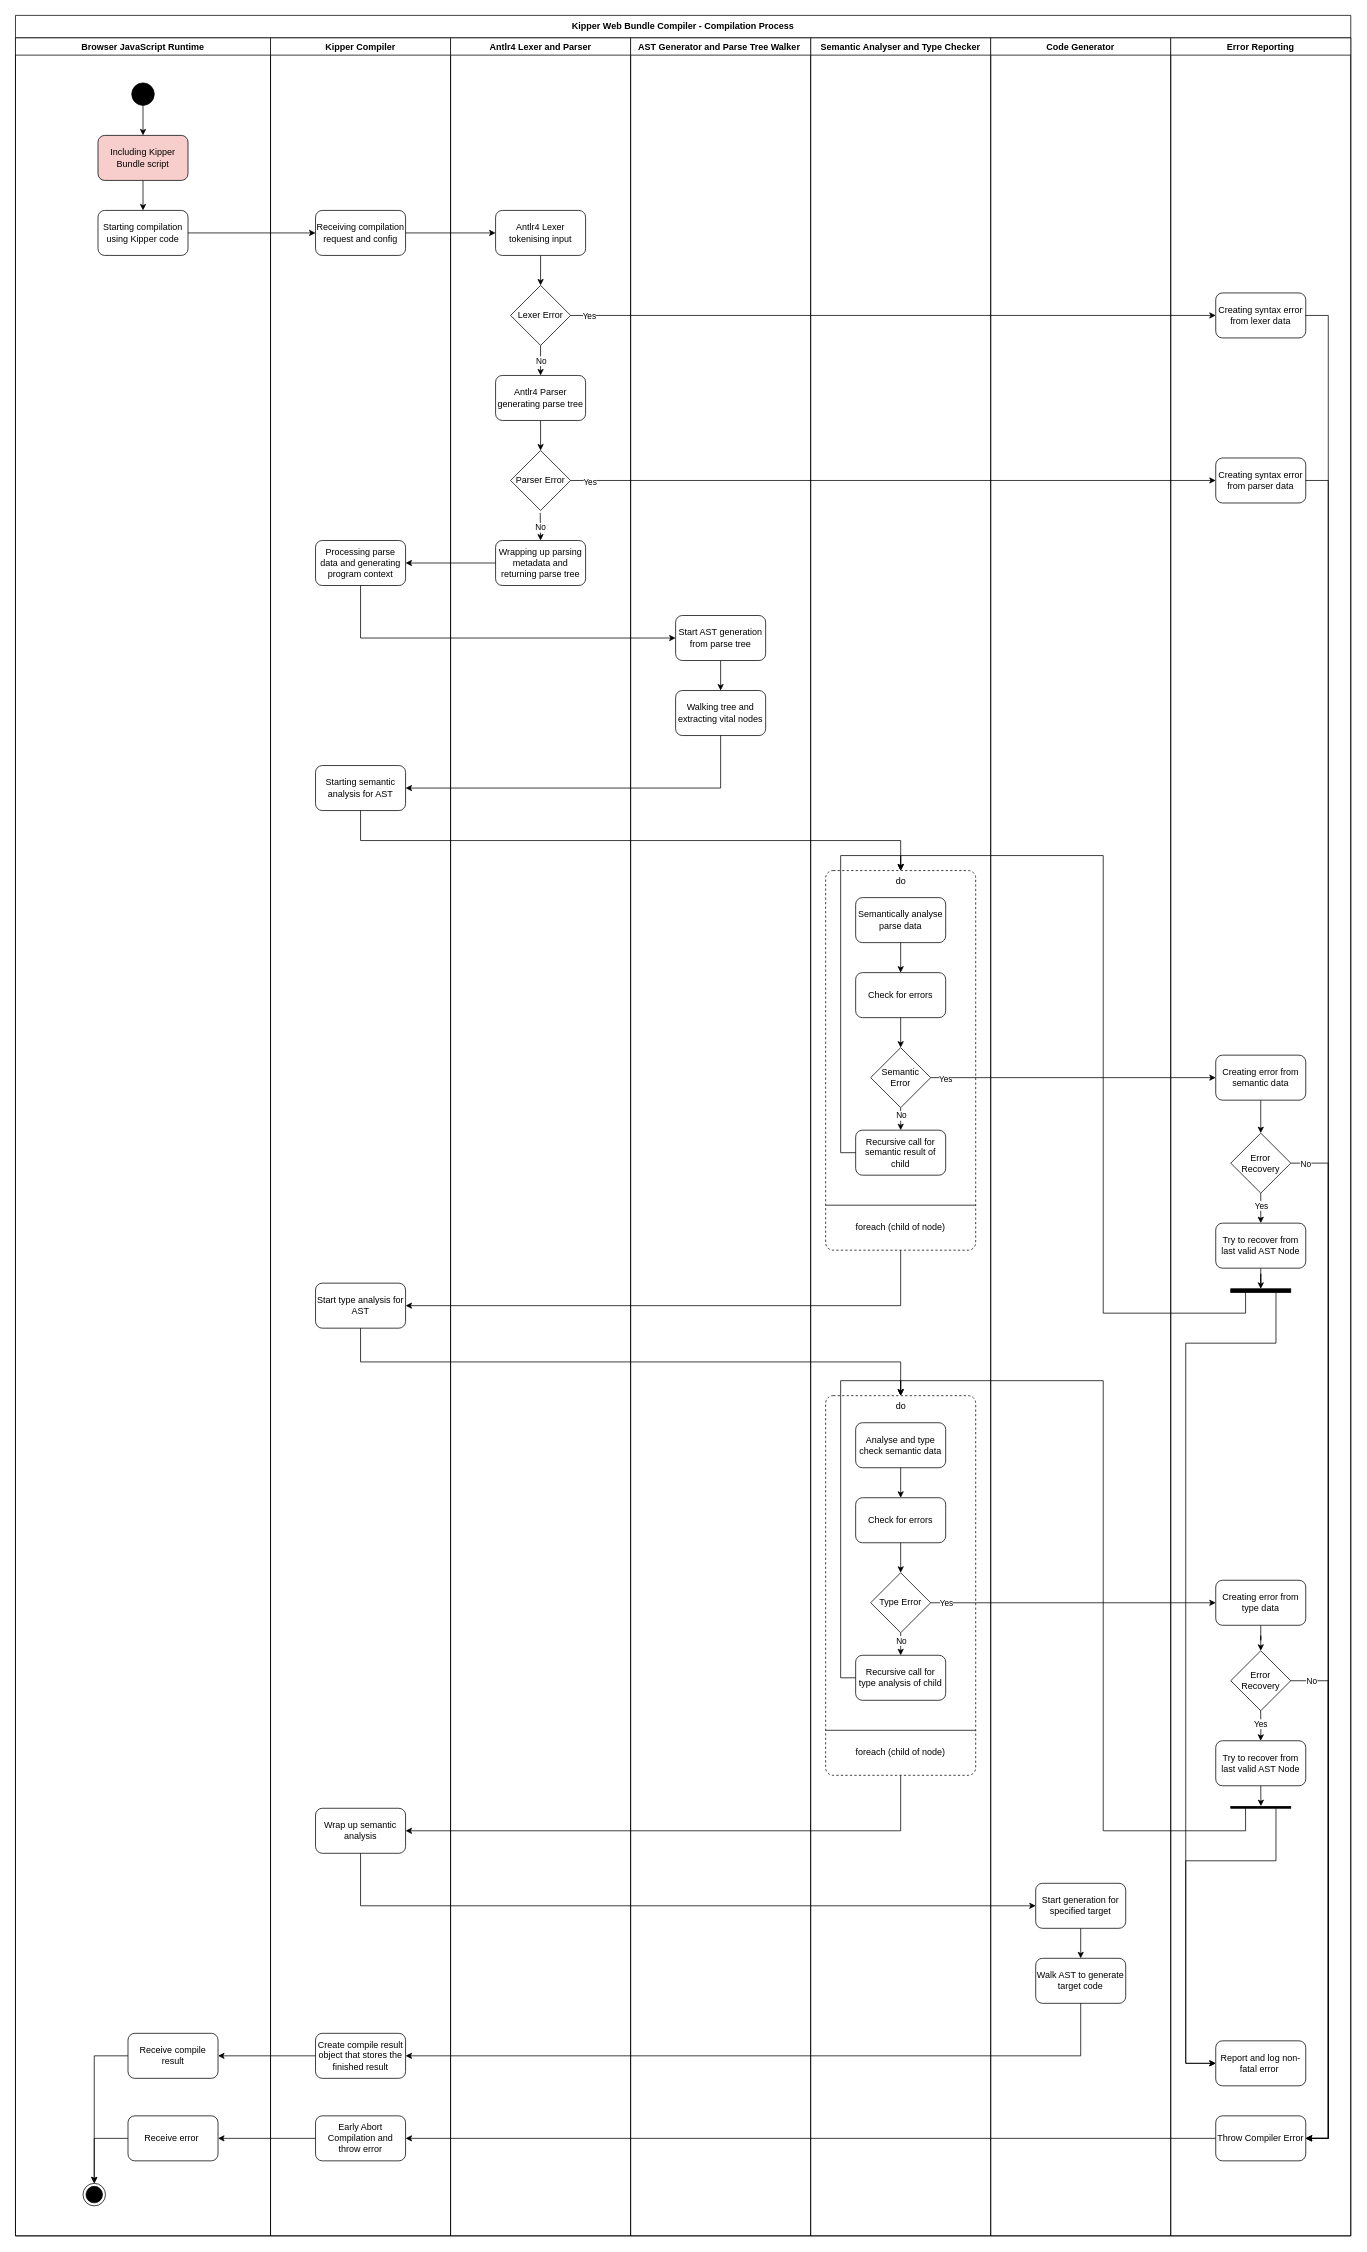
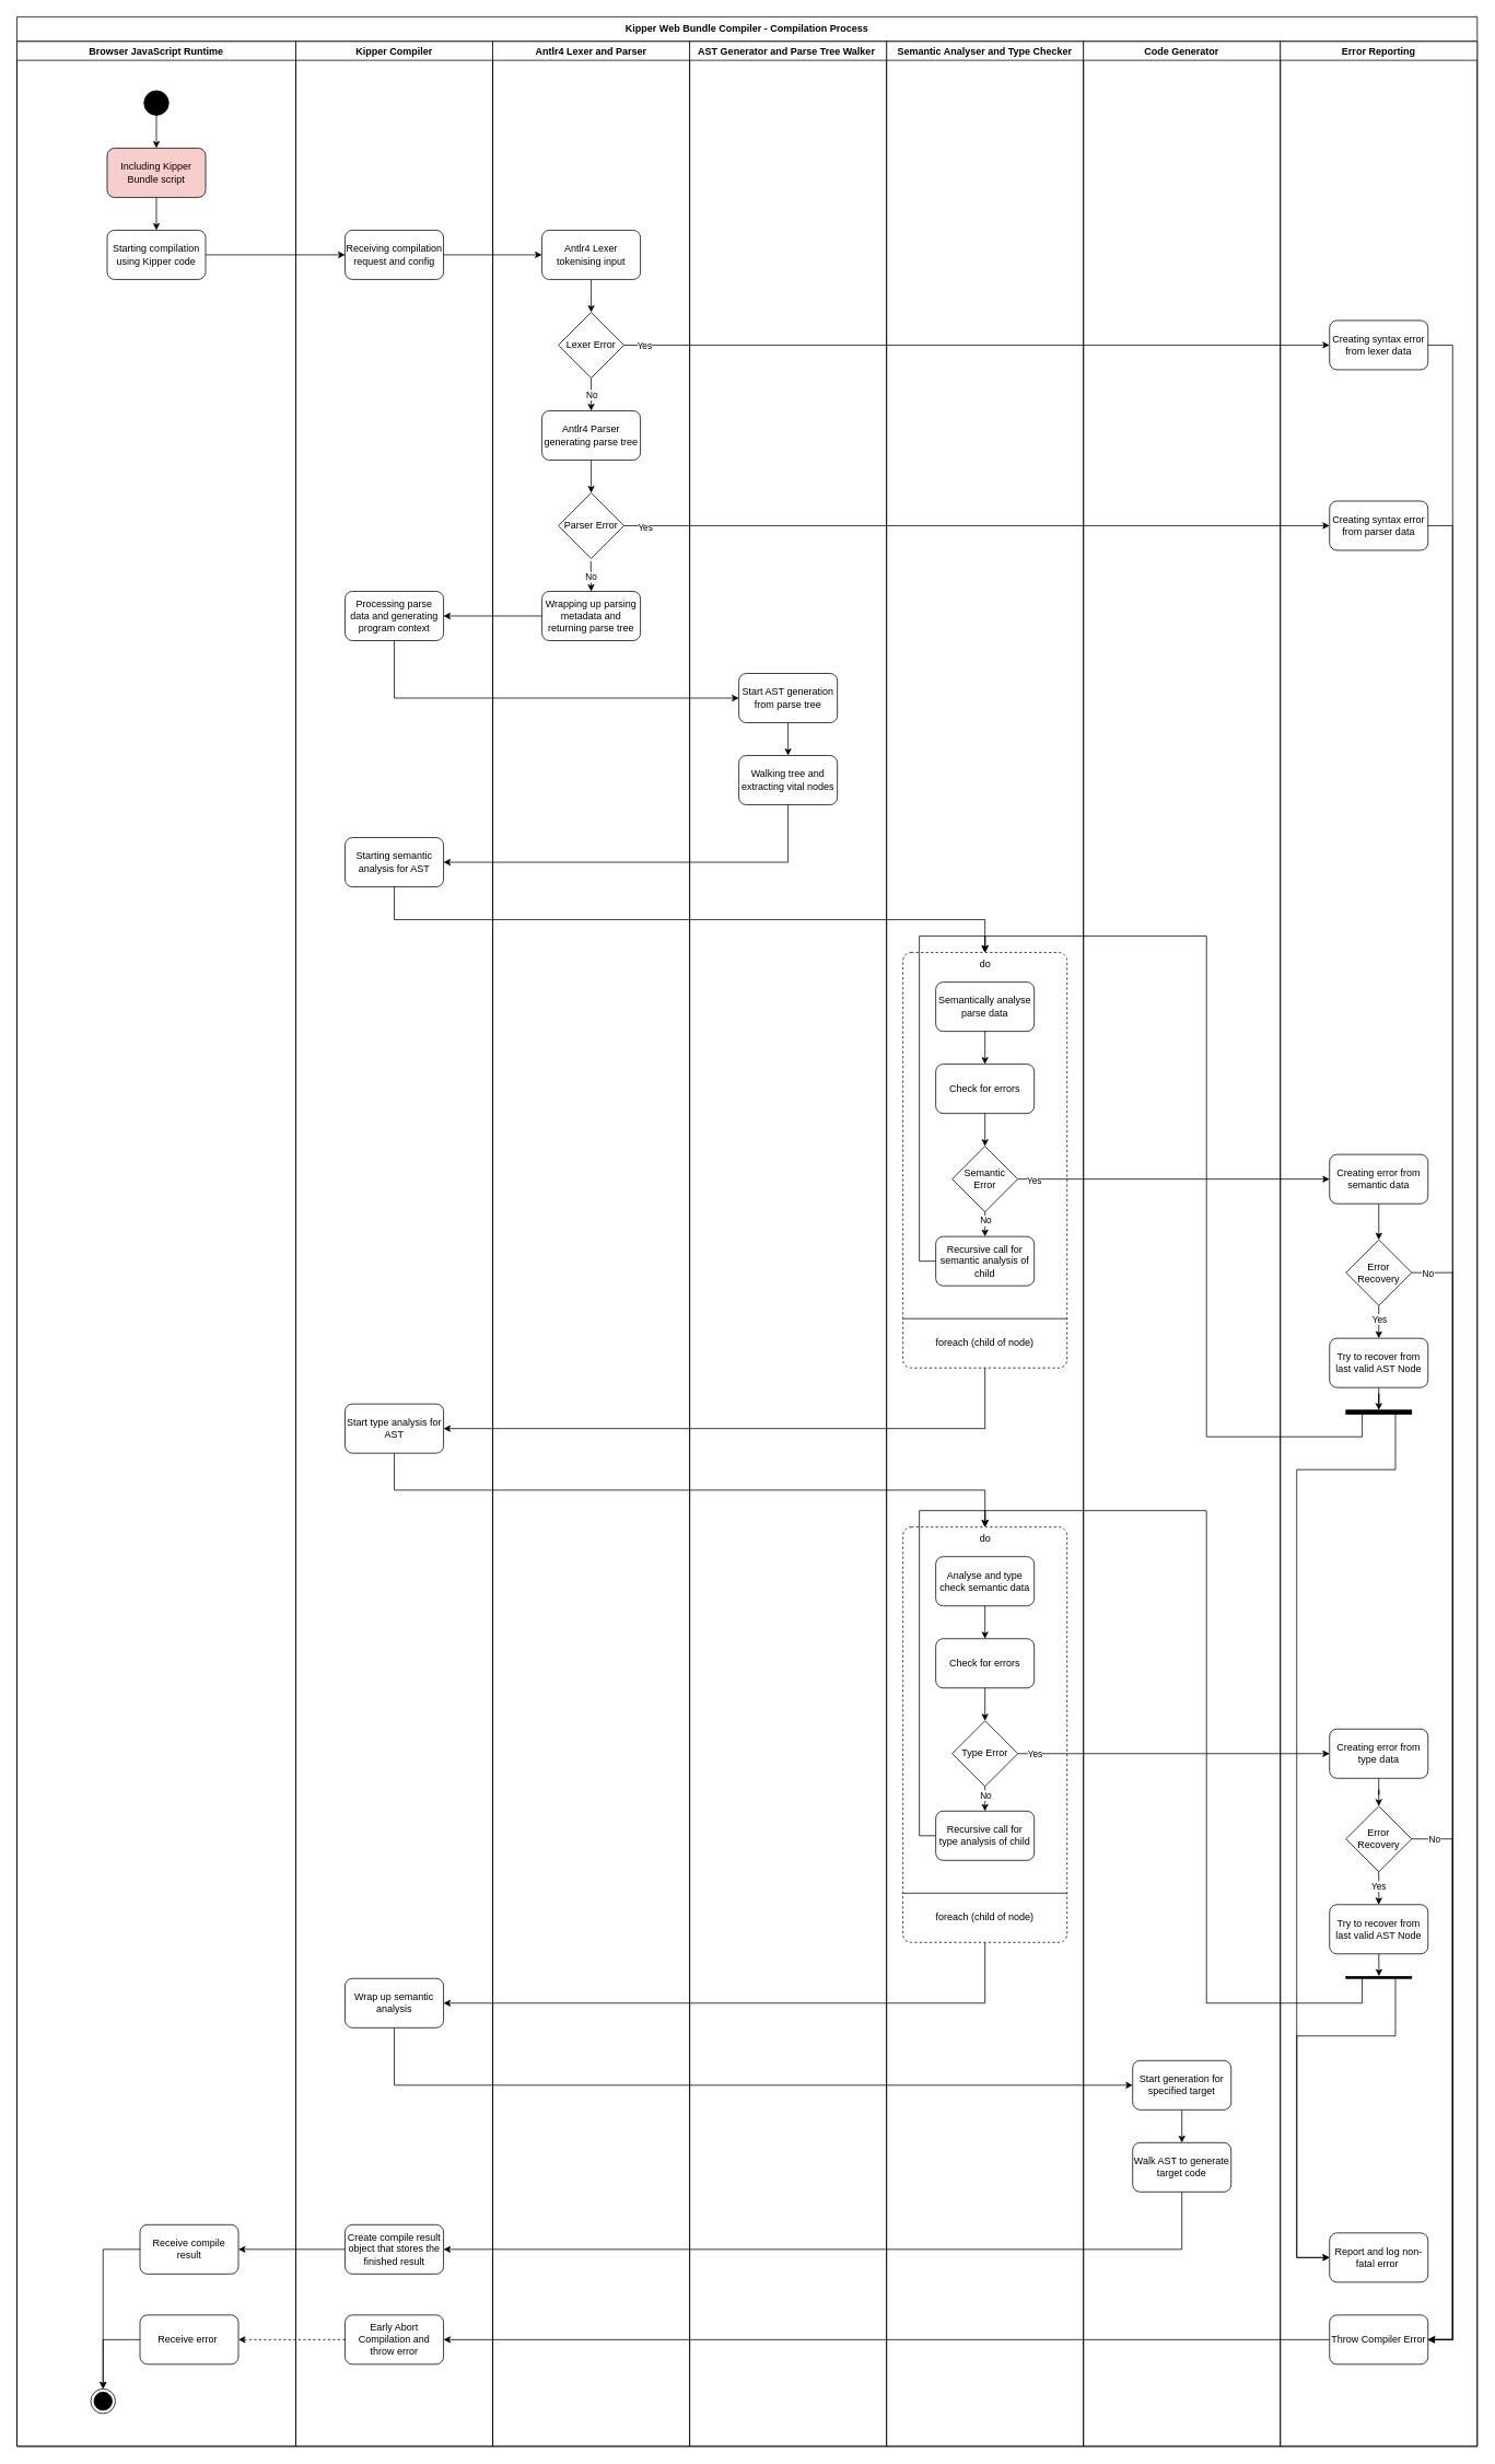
- <mxCell id="35" value="Recursive call for semantic result of child" style="rounded=1;whiteSpace=wrap;html=1;strokeColor=default;fillColor=none;" parent="30" vertex="1"><mxGeometry x="60" y="1456.05" width="120" height="60" as="geometry" /></mxCell>
+ <mxCell id="35" value="Recursive call for semantic analysis of child" style="rounded=1;whiteSpace=wrap;html=1;strokeColor=default;fillColor=none;" parent="30" vertex="1"><mxGeometry x="60" y="1456.05" width="120" height="60" as="geometry" /></mxCell>
- <mxCell id="117" style="edgeStyle=orthogonalEdgeStyle;rounded=0;orthogonalLoop=1;jettySize=auto;html=1;exitX=0;exitY=0.5;exitDx=0;exitDy=0;entryX=1;entryY=0.5;entryDx=0;entryDy=0;" parent="2" source="82" target="10" edge="1"><mxGeometry relative="1" as="geometry" /></mxCell>
+ <mxCell id="117" style="edgeStyle=orthogonalEdgeStyle;rounded=0;orthogonalLoop=1;jettySize=auto;html=1;exitX=0;exitY=0.5;exitDx=0;exitDy=0;entryX=1;entryY=0.5;entryDx=0;entryDy=0;dashed=1;" parent="2" source="82" target="10" edge="1"><mxGeometry relative="1" as="geometry" /></mxCell>
